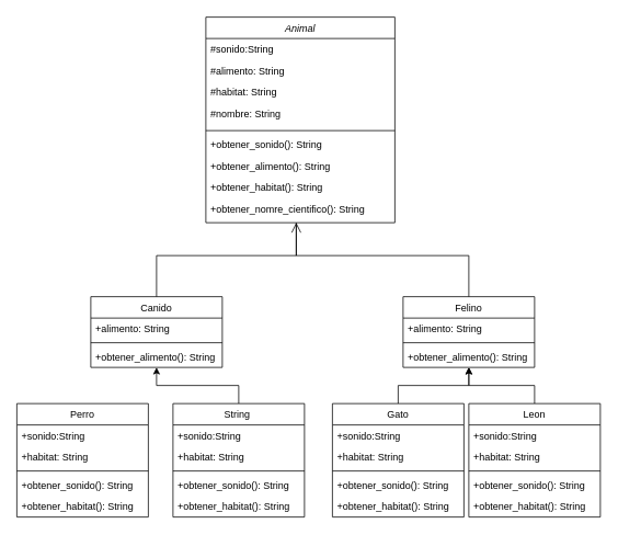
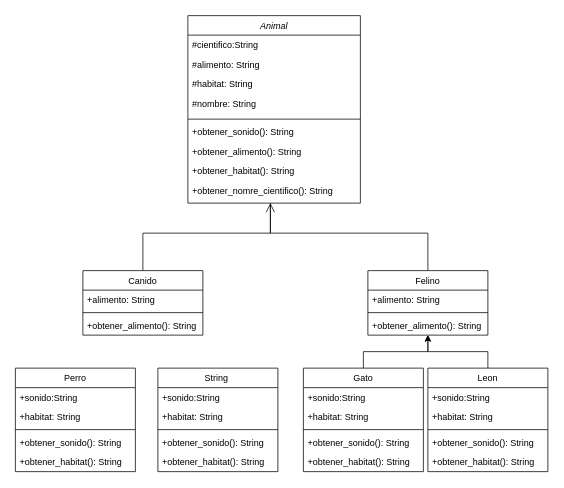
- <mxCell id="4" value="#sonido:String " style="text;align=left;verticalAlign=top;spacingLeft=4;spacingRight=4;overflow=hidden;rotatable=0;points=[[0,0.5],[1,0.5]];portConstraint=eastwest;" parent="3" vertex="1"><mxGeometry y="26" width="230" height="26" as="geometry" /></mxCell>
+ <mxCell id="4" value="#cientifico:String " style="text;align=left;verticalAlign=top;spacingLeft=4;spacingRight=4;overflow=hidden;rotatable=0;points=[[0,0.5],[1,0.5]];portConstraint=eastwest;" parent="3" vertex="1"><mxGeometry y="26" width="230" height="26" as="geometry" /></mxCell>
- <mxCell id="23" value="" style="edgeStyle=orthogonalEdgeStyle;rounded=0;orthogonalLoop=1;jettySize=auto;html=1;entryX=0.5;entryY=1;entryDx=0;entryDy=0;" edge="1" parent="2" source="24" target="13"><mxGeometry relative="1" as="geometry" /></mxCell>
